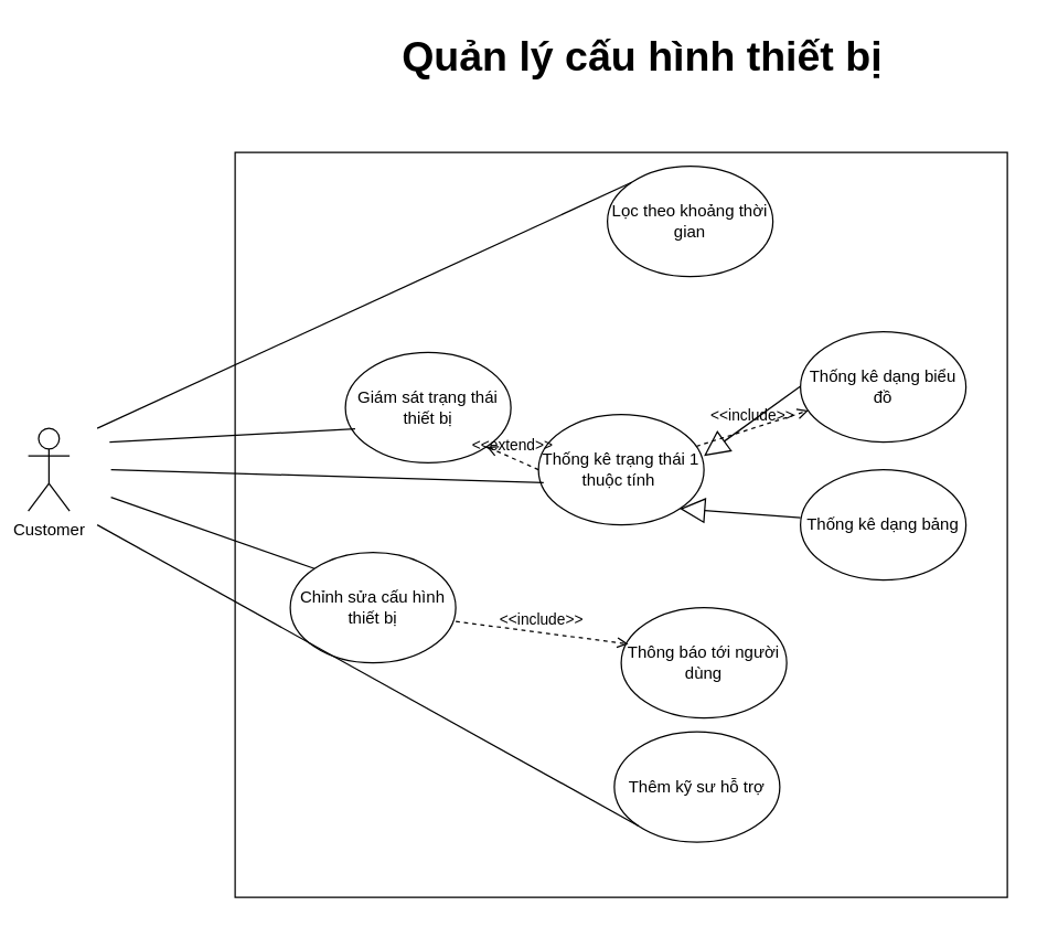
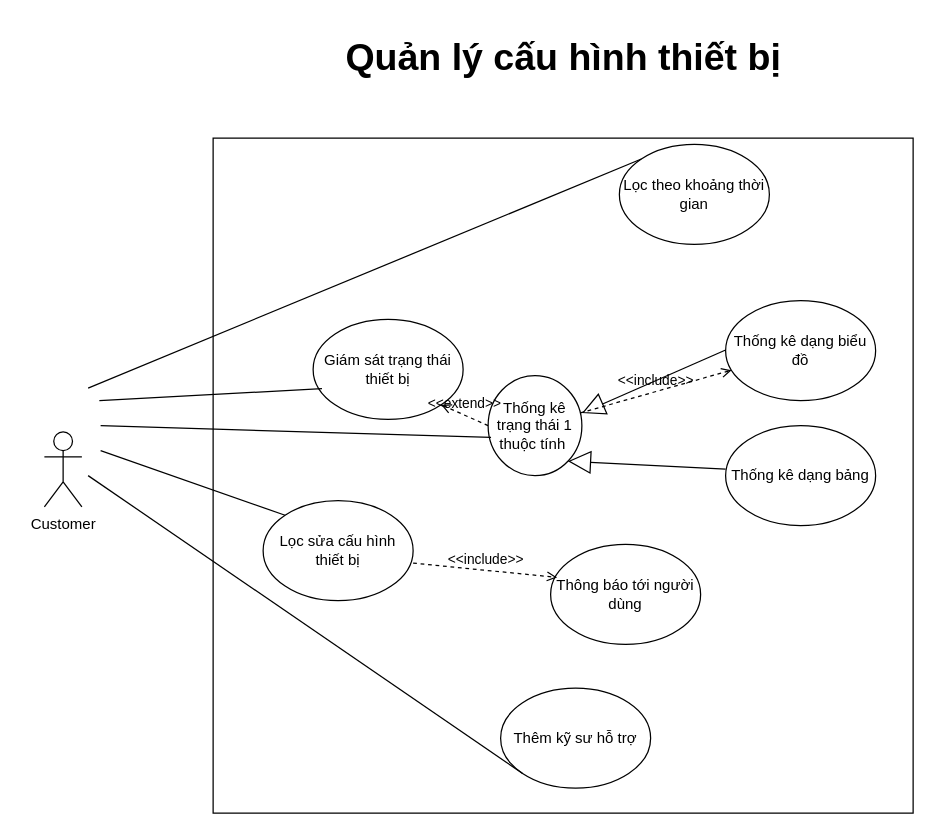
- <mxCell id="22" value="&lt;font style=&quot;font-size: 30px;&quot;&gt;&lt;b&gt;Quản lý cấu hình thiết bị&lt;/b&gt;&lt;/font&gt;" style="text;html=1;align=center;verticalAlign=middle;resizable=0;points=[];autosize=1;strokeColor=none;fillColor=none;" vertex="1" parent="1"><mxGeometry x="280" y="15" width="370" height="50" as="geometry" /></mxCell>
+ <mxCell id="22" value="&lt;font style=&quot;font-size: 30px;&quot;&gt;&lt;b&gt;Quản lý cấu hình thiết bị&lt;/b&gt;&lt;/font&gt;" style="text;html=1;align=center;verticalAlign=middle;resizable=0;points=[];autosize=1;strokeColor=none;fillColor=none;" vertex="1" parent="1"><mxGeometry x="265" y="20" width="370" height="50" as="geometry" /></mxCell>
- <mxCell id="5" value="Lọc theo khoảng thời gian" style="ellipse;whiteSpace=wrap;html=1;" vertex="1" parent="1"><mxGeometry x="440" y="120" width="120" height="80" as="geometry" /></mxCell>
+ <mxCell id="5" value="Lọc theo khoảng thời gian" style="ellipse;whiteSpace=wrap;html=1;" vertex="1" parent="1"><mxGeometry x="495" y="115" width="120" height="80" as="geometry" /></mxCell>
- <mxCell id="3" value="Customer" style="shape=umlActor;verticalLabelPosition=bottom;verticalAlign=top;html=1;outlineConnect=0;" vertex="1" parent="1"><mxGeometry x="20" y="310" width="30" height="60" as="geometry" /></mxCell>
+ <mxCell id="3" value="Customer" style="shape=umlActor;verticalLabelPosition=bottom;verticalAlign=top;html=1;outlineConnect=0;" vertex="1" parent="1"><mxGeometry x="35" y="345" width="30" height="60" as="geometry" /></mxCell>
- <mxCell id="6" value="Thống kê trạng thái 1 thuộc tính&amp;nbsp;" style="ellipse;whiteSpace=wrap;html=1;" vertex="1" parent="1"><mxGeometry x="390" y="300" width="120" height="80" as="geometry" /></mxCell>
+ <mxCell id="6" value="Thống kê trạng thái 1 thuộc tính&amp;nbsp;" style="ellipse;whiteSpace=wrap;html=1;" vertex="1" parent="1"><mxGeometry x="390" y="300" width="75" height="80" as="geometry" /></mxCell>
- <mxCell id="9" value="Chỉnh sửa cấu hình thiết bị" style="ellipse;whiteSpace=wrap;html=1;" vertex="1" parent="1"><mxGeometry x="210" y="400" width="120" height="80" as="geometry" /></mxCell>
+ <mxCell id="9" value="Lọc sửa cấu hình thiết bị" style="ellipse;whiteSpace=wrap;html=1;" vertex="1" parent="1"><mxGeometry x="210" y="400" width="120" height="80" as="geometry" /></mxCell>
- <mxCell id="10" value="Thông báo tới người dùng" style="ellipse;whiteSpace=wrap;html=1;" vertex="1" parent="1"><mxGeometry x="450" y="440" width="120" height="80" as="geometry" /></mxCell>
+ <mxCell id="10" value="Thông báo tới người dùng" style="ellipse;whiteSpace=wrap;html=1;" vertex="1" parent="1"><mxGeometry x="440" y="435" width="120" height="80" as="geometry" /></mxCell>
- <mxCell id="11" value="Thêm kỹ sư hỗ trợ" style="ellipse;whiteSpace=wrap;html=1;" vertex="1" parent="1"><mxGeometry x="445" y="530" width="120" height="80" as="geometry" /></mxCell>
+ <mxCell id="11" value="Thêm kỹ sư hỗ trợ" style="ellipse;whiteSpace=wrap;html=1;" vertex="1" parent="1"><mxGeometry x="400" y="550" width="120" height="80" as="geometry" /></mxCell>
